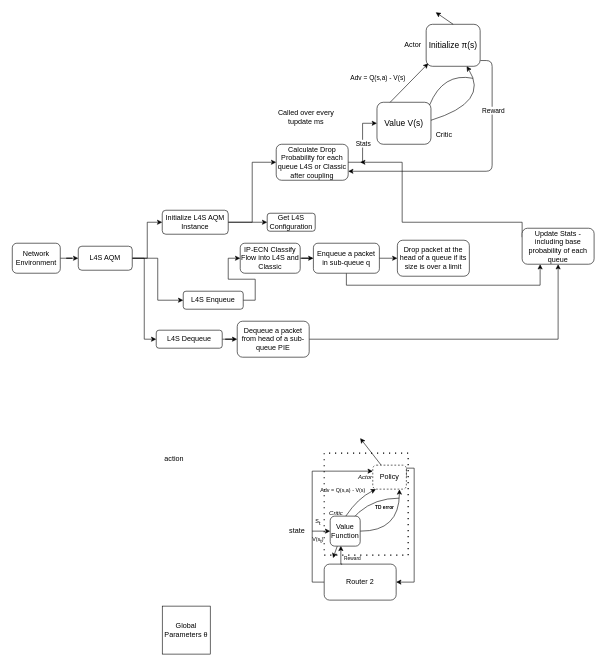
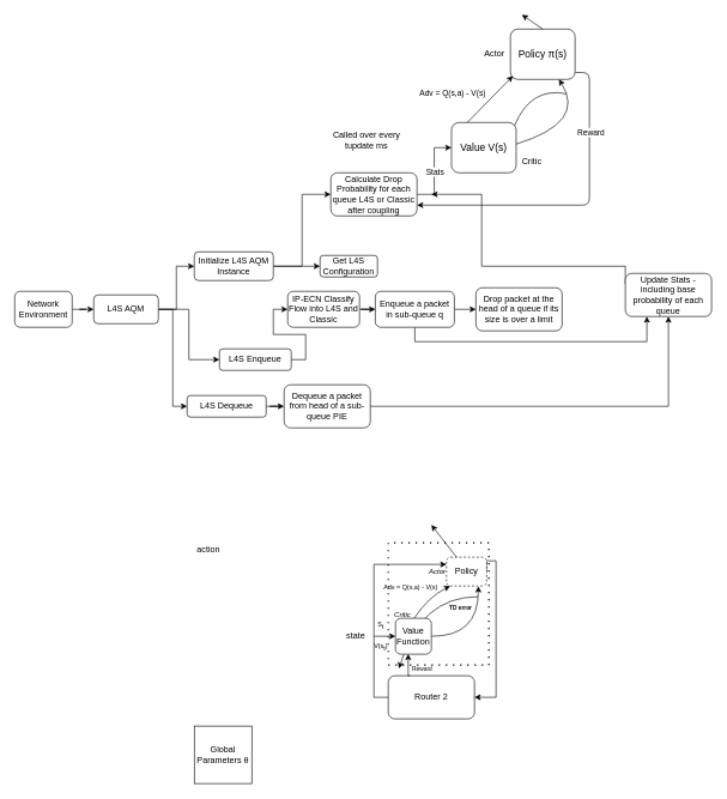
- <mxCell id="53" value="Initialize&amp;nbsp;π(s)" style="rounded=1;whiteSpace=wrap;html=1;fontSize=14;" vertex="1" parent="1"><mxGeometry x="710" y="40" width="90" height="70" as="geometry" /></mxCell>
+ <mxCell id="53" value="Policy&amp;nbsp;π(s)" style="rounded=1;whiteSpace=wrap;html=1;fontSize=14;" vertex="1" parent="1"><mxGeometry x="710" y="40" width="90" height="70" as="geometry" /></mxCell>
